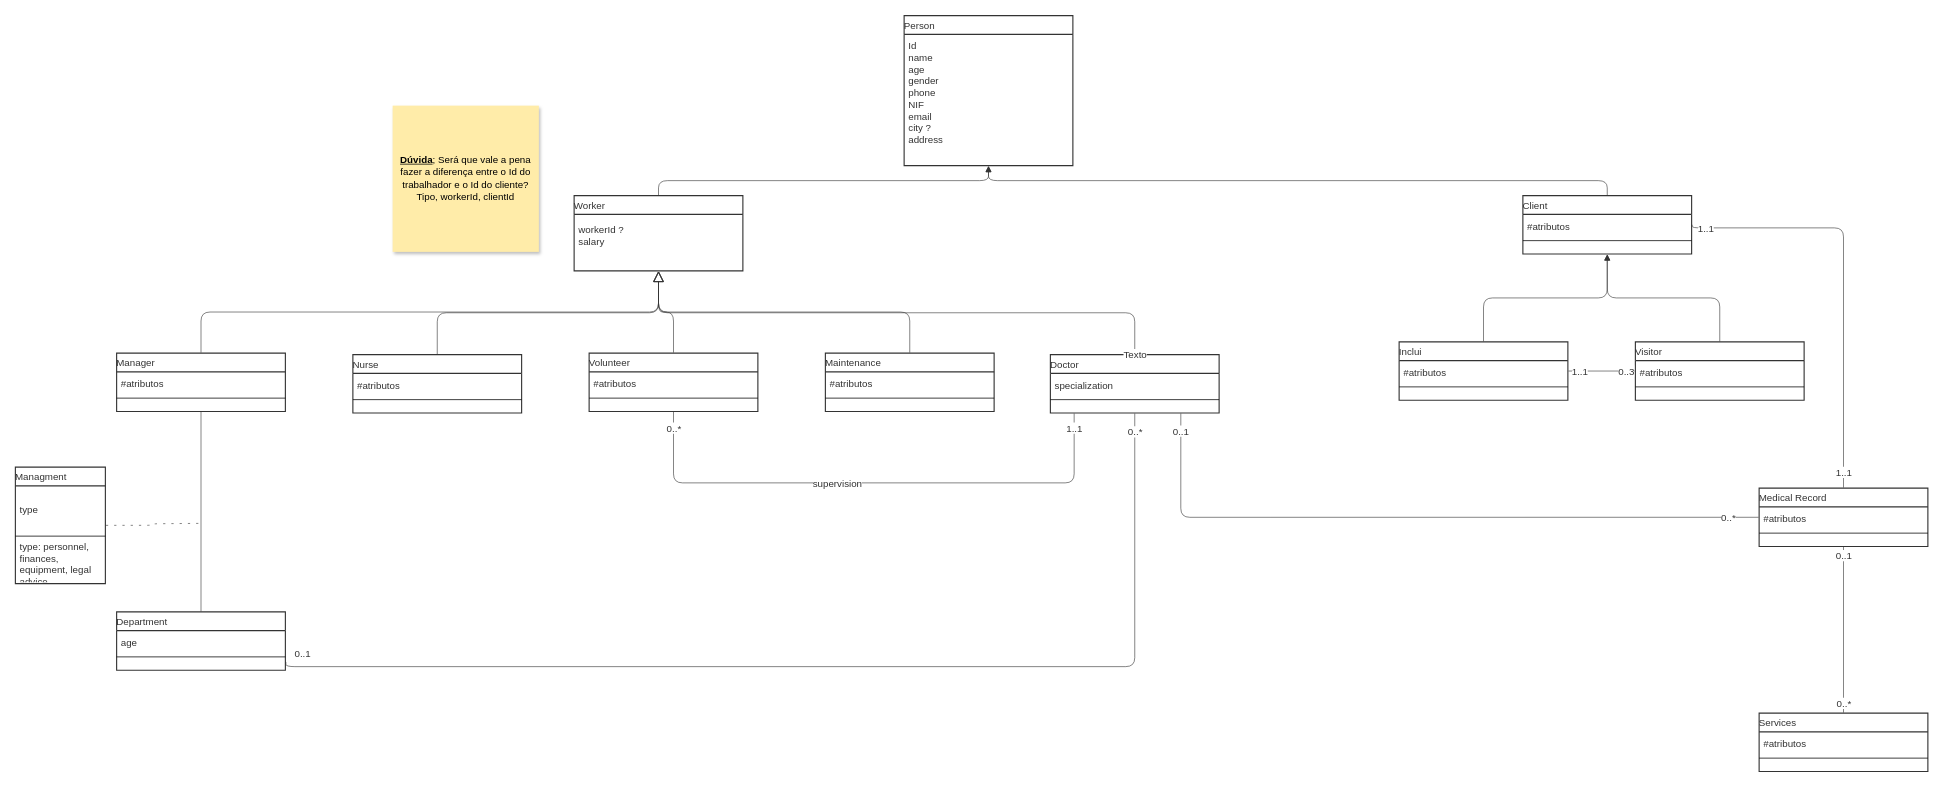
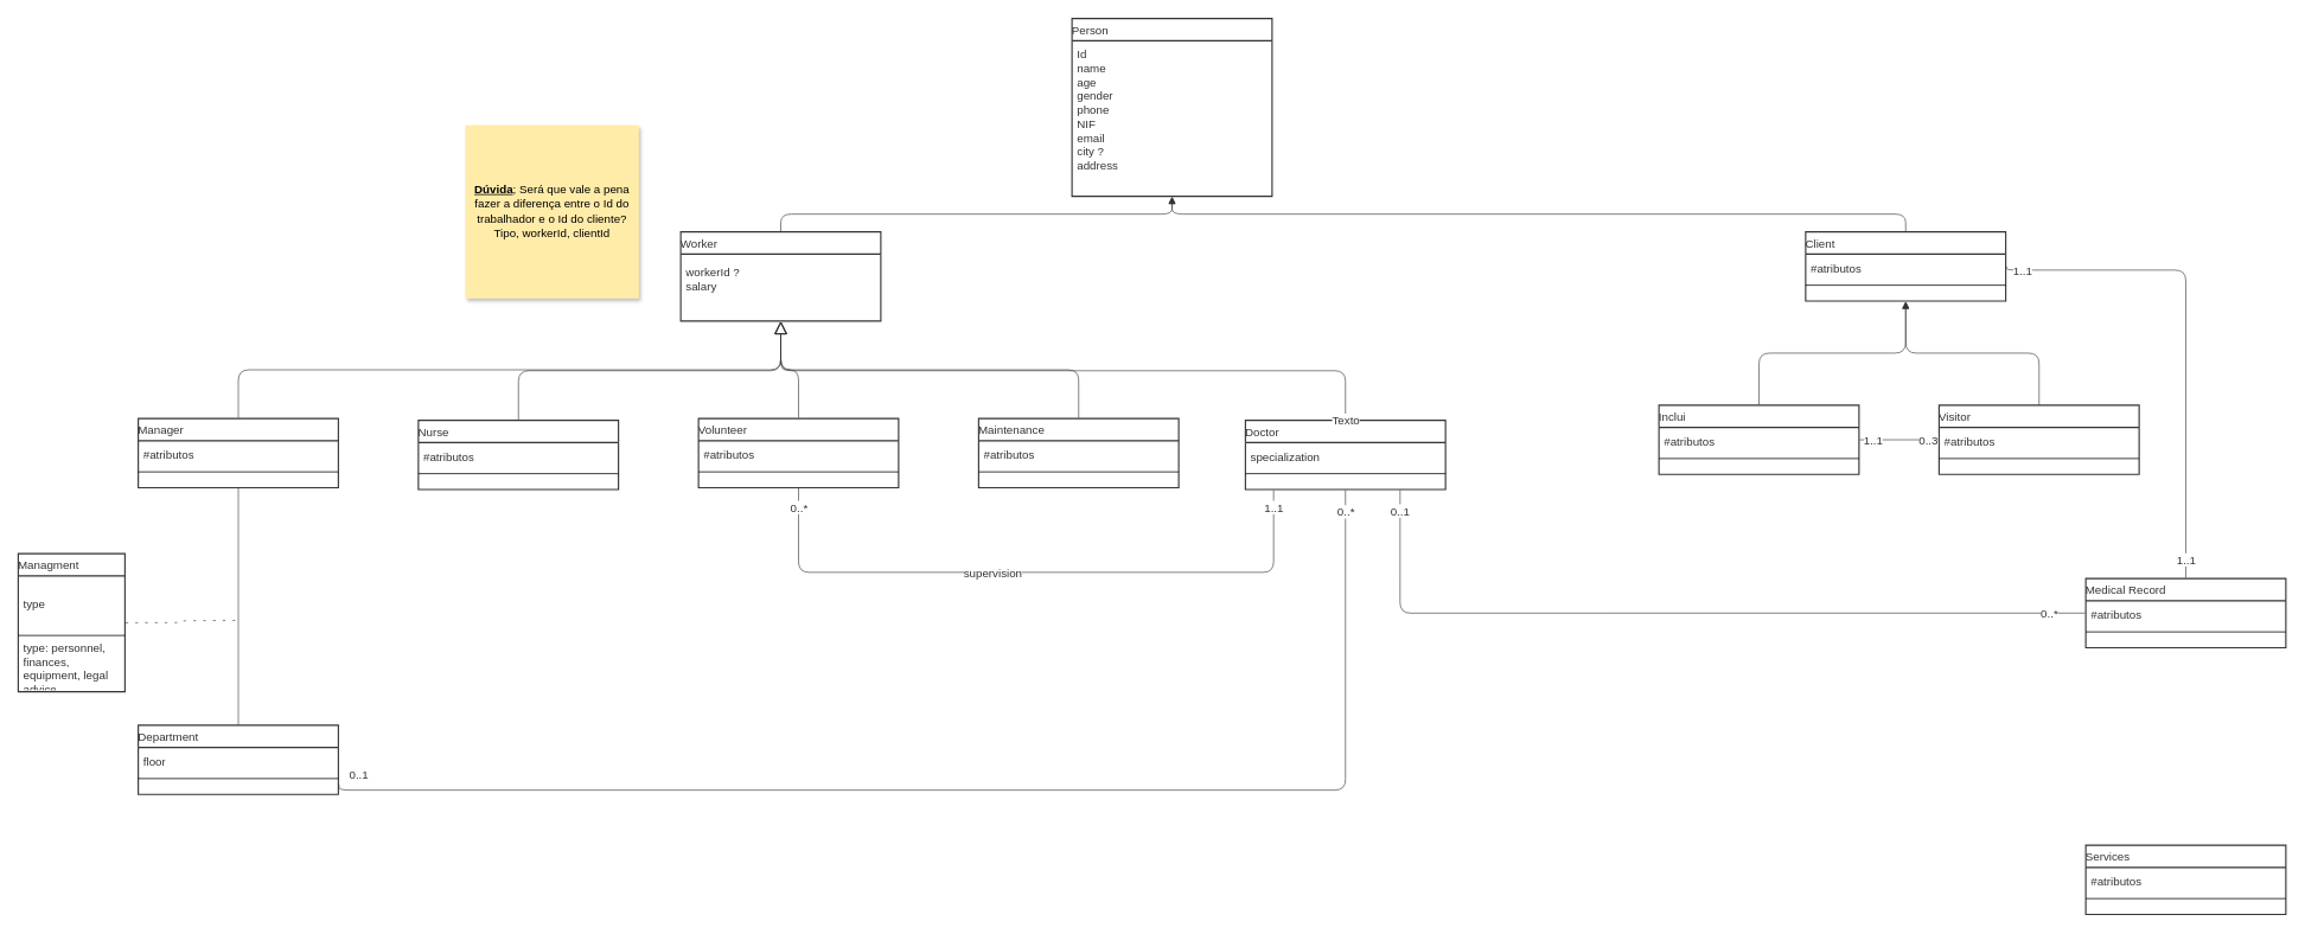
- <mxCell id="65" value="" style="html=1;jettySize=18;whiteSpace=wrap;fontSize=13;strokeColor=#333333;strokeOpacity=100;strokeWidth=0.8;rounded=1;arcSize=24;edgeStyle=orthogonalEdgeStyle;startArrow=none;;endArrow=none;;exitX=0.5;exitY=1.009;exitPerimeter=0;entryX=0.5;entryY=-0.009;entryPerimeter=0;" edge="1" parent="1" source="54" target="61"><mxGeometry width="100" height="100" relative="1" as="geometry"><Array as="points" /></mxGeometry></mxCell>
- <mxCell id="66" value="0..*" style="text;html=1;resizable=0;labelBackgroundColor=#ffffff;align=center;verticalAlign=middle;fontColor=#333333;;fontSize=13;" vertex="1" parent="65"><mxGeometry x="0.882" relative="1" as="geometry" /></mxCell>
- <mxCell id="67" value="0..1" style="text;html=1;resizable=0;labelBackgroundColor=#ffffff;align=center;verticalAlign=middle;fontColor=#333333;;fontSize=13;" vertex="1" parent="65"><mxGeometry x="-0.896" relative="1" as="geometry" /></mxCell>
- <mxCell id="69" value="age" style="part=1;html=1;whiteSpace=wrap;resizeHeight=0;strokeColor=none;fillColor=none;align=left;verticalAlign=middle;spacingLeft=4;spacingRight=4;overflow=hidden;rotatable=0;points=[[0,0.5],[1,0.5]];portConstraint=eastwest;swimlaneFillColor=#ffffff;strokeOpacity=100;fillOpacity=100;fontSize=13;fontColor=#333333;" vertex="1" parent="68"><mxGeometry y="25" width="225" height="31" as="geometry" /></mxCell>
+ <mxCell id="69" value="floor" style="part=1;html=1;whiteSpace=wrap;resizeHeight=0;strokeColor=none;fillColor=none;align=left;verticalAlign=middle;spacingLeft=4;spacingRight=4;overflow=hidden;rotatable=0;points=[[0,0.5],[1,0.5]];portConstraint=eastwest;swimlaneFillColor=#ffffff;strokeOpacity=100;fillOpacity=100;fontSize=13;fontColor=#333333;" vertex="1" parent="68"><mxGeometry y="25" width="225" height="31" as="geometry" /></mxCell>
